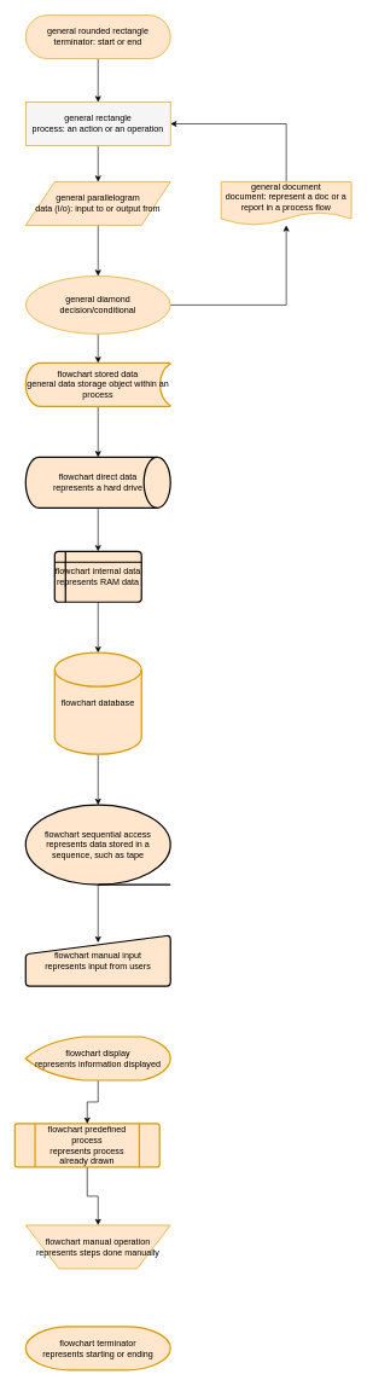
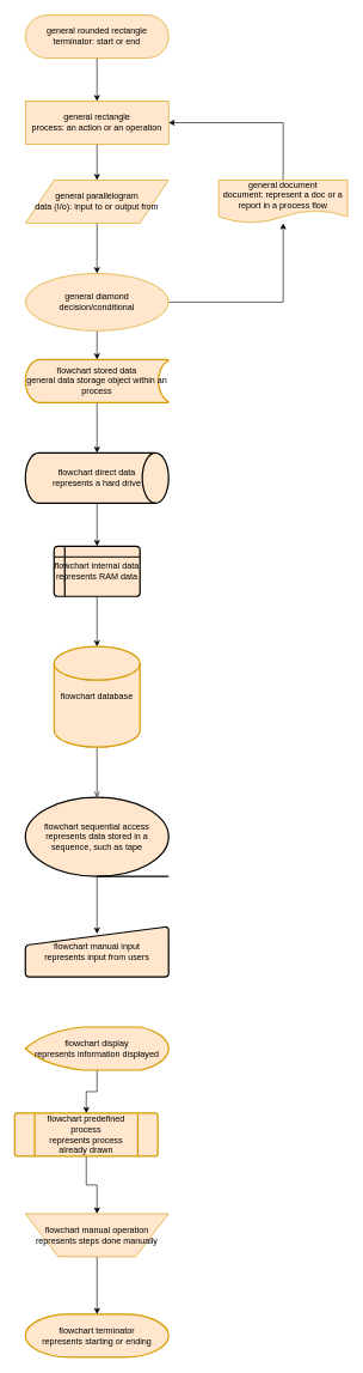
- <mxCell id="5" value="general rectangle&lt;br&gt;process: an action or an operation" style="rounded=0;whiteSpace=wrap;html=1;fontSize=12;fillColor=#f5f5f5;strokeColor=#d79b00;" parent="1" vertex="1"><mxGeometry x="35" y="140" width="200" height="60" as="geometry" /></mxCell>
+ <mxCell id="5" value="general rectangle&lt;br&gt;process: an action or an operation" style="rounded=0;whiteSpace=wrap;html=1;fontSize=12;fillColor=#ffe6cc;strokeColor=#d79b00;" parent="1" vertex="1"><mxGeometry x="35" y="140" width="200" height="60" as="geometry" /></mxCell>
- <mxCell id="28" value="" style="edgeStyle=orthogonalEdgeStyle;rounded=0;orthogonalLoop=1;jettySize=auto;html=1;" parent="1" source="29" target="21" edge="1"><mxGeometry relative="1" as="geometry" /></mxCell>
+ <mxCell id="28" value="" style="edgeStyle=orthogonalEdgeStyle;rounded=0;orthogonalLoop=1;jettySize=auto;html=1;endArrow=open;" parent="1" source="29" target="21" edge="1"><mxGeometry relative="1" as="geometry" /></mxCell>
+ <mxCell id="30" value="" style="edgeStyle=orthogonalEdgeStyle;rounded=0;orthogonalLoop=1;jettySize=auto;html=1;" parent="1" source="31" target="25" edge="1"><mxGeometry relative="1" as="geometry" /></mxCell>
